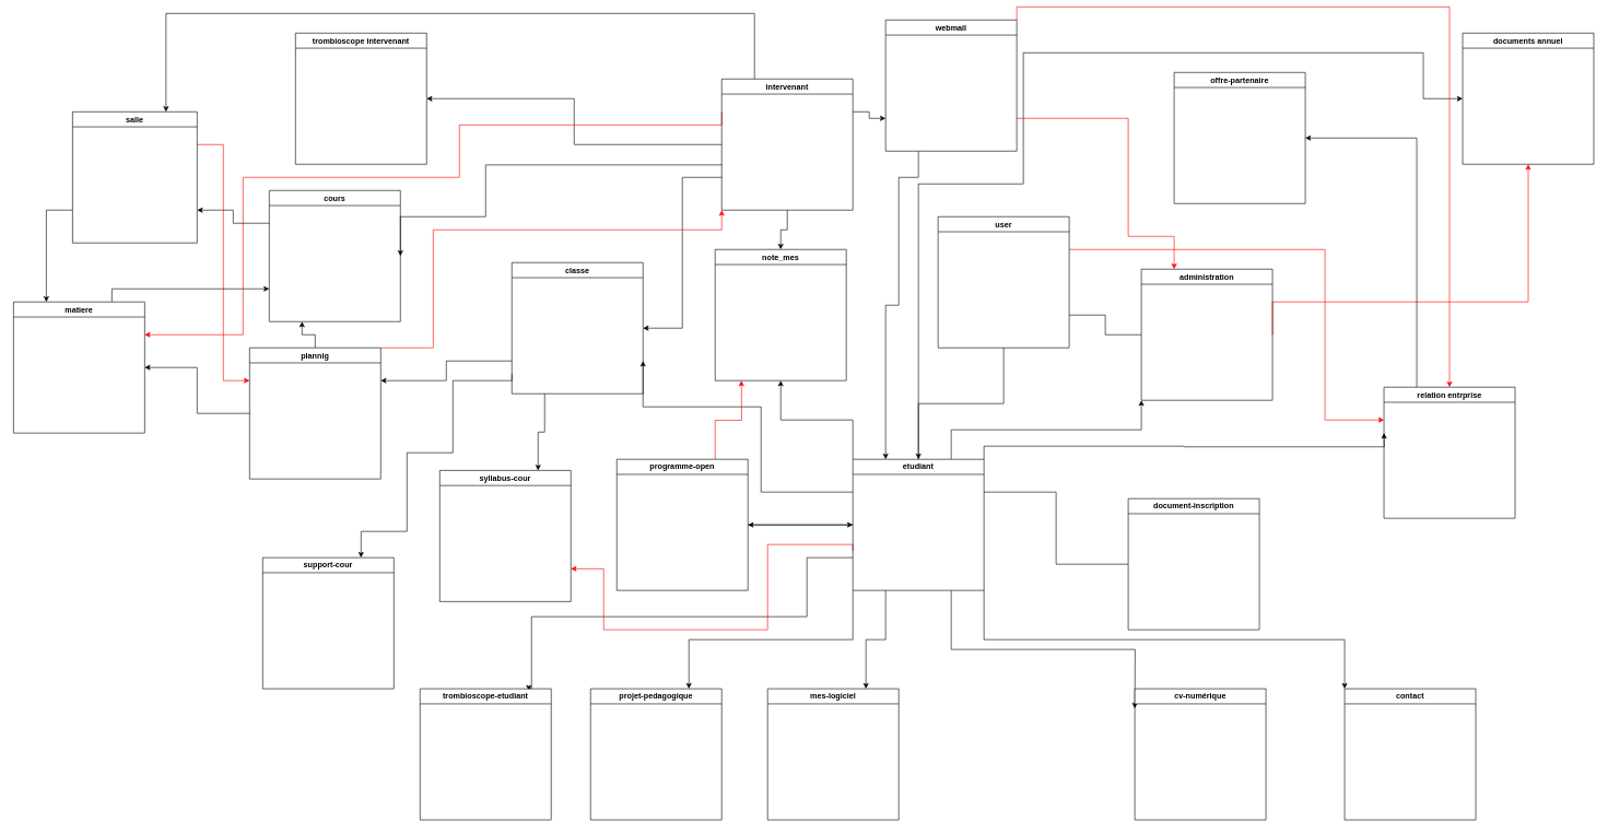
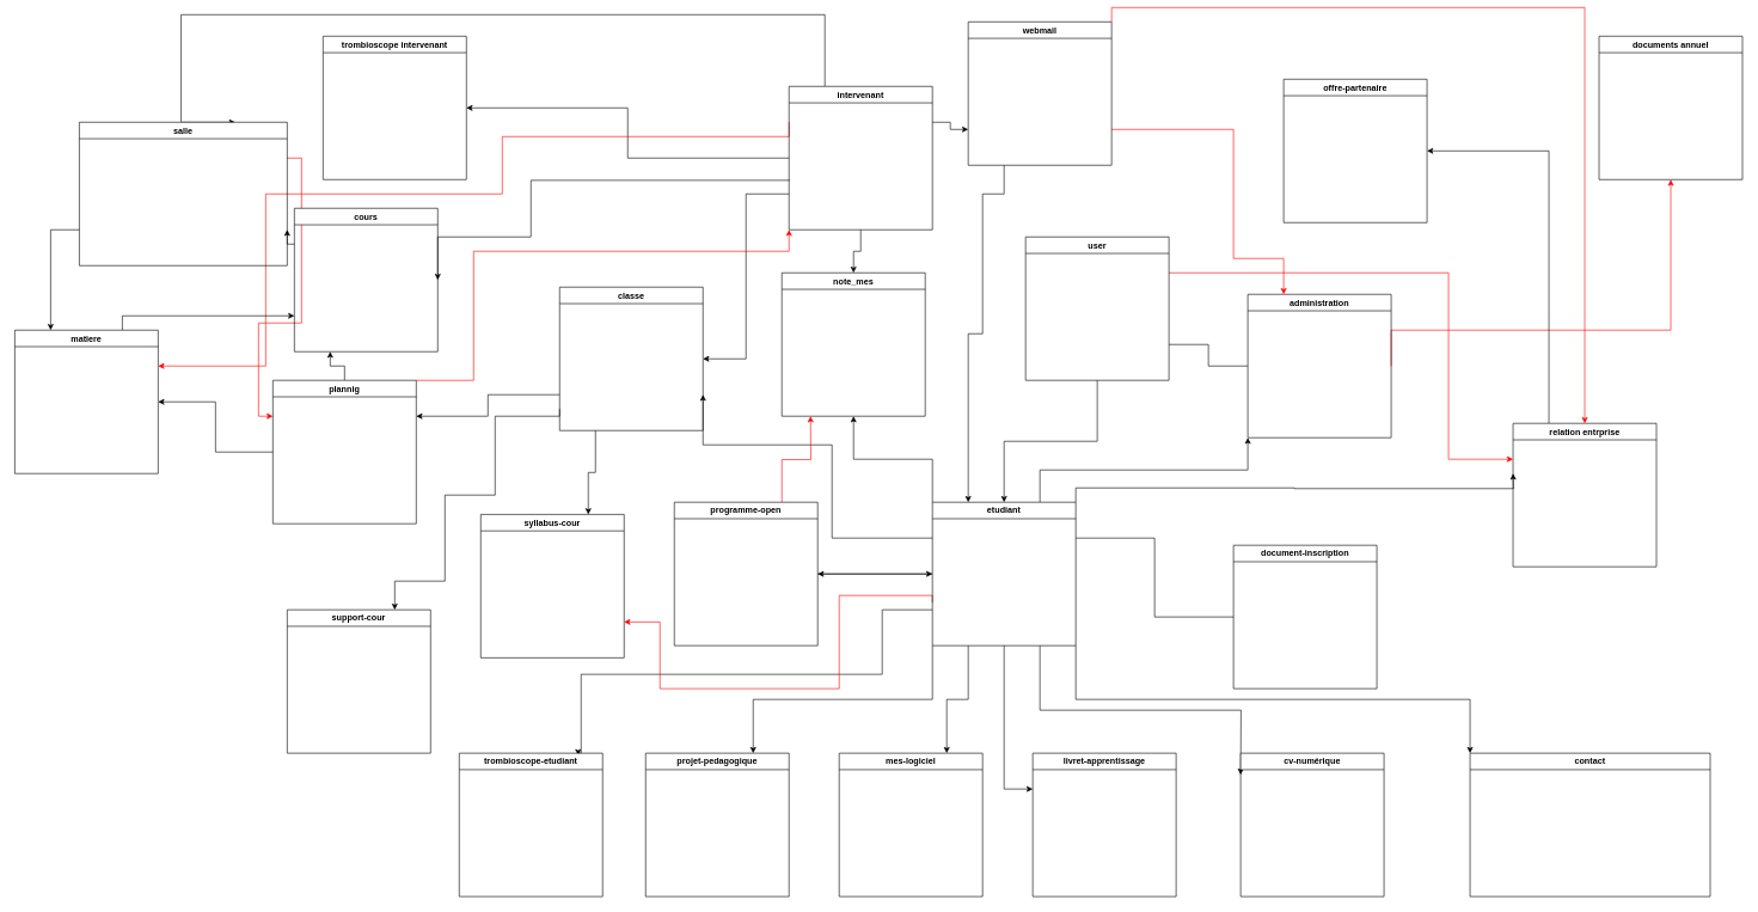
- <mxCell id="10" style="edgeStyle=orthogonalEdgeStyle;rounded=0;orthogonalLoop=1;jettySize=auto;html=1;exitX=0.5;exitY=0;exitDx=0;exitDy=0;entryX=0;entryY=0.5;entryDx=0;entryDy=0;" edge="1" parent="1" source="20" target="57"><mxGeometry relative="1" as="geometry"><Array as="points"><mxPoint x="1400" y="280" /><mxPoint x="1560" y="280" /><mxPoint x="1560" y="80" /><mxPoint x="2170" y="80" /><mxPoint x="2170" y="150" /></Array></mxGeometry></mxCell>
- <mxCell id="31" value="salle" style="swimlane;whiteSpace=wrap;html=1;" vertex="1" parent="1"><mxGeometry x="110" y="170" width="190" height="200" as="geometry" /></mxCell>
+ <mxCell id="31" value="salle" style="swimlane;whiteSpace=wrap;html=1;" vertex="1" parent="1"><mxGeometry x="110" y="170" width="290" height="200" as="geometry" /></mxCell>
+ <mxCell id="13" style="edgeStyle=orthogonalEdgeStyle;rounded=0;orthogonalLoop=1;jettySize=auto;html=1;exitX=0.5;exitY=1;exitDx=0;exitDy=0;entryX=0;entryY=0.25;entryDx=0;entryDy=0;" edge="1" parent="1" source="20" target="50"><mxGeometry relative="1" as="geometry" /></mxCell>
+ <mxCell id="50" value="livret-apprentissage" style="swimlane;whiteSpace=wrap;html=1;" vertex="1" parent="1"><mxGeometry x="1440" y="1050" width="200" height="200" as="geometry" /></mxCell>
- <mxCell id="52" value="contact" style="swimlane;whiteSpace=wrap;html=1;" vertex="1" parent="1"><mxGeometry x="2050" y="1050" width="200" height="200" as="geometry" /></mxCell>
+ <mxCell id="52" value="contact" style="swimlane;whiteSpace=wrap;html=1;" vertex="1" parent="1"><mxGeometry x="2050" y="1050" width="335" height="200" as="geometry" /></mxCell>
